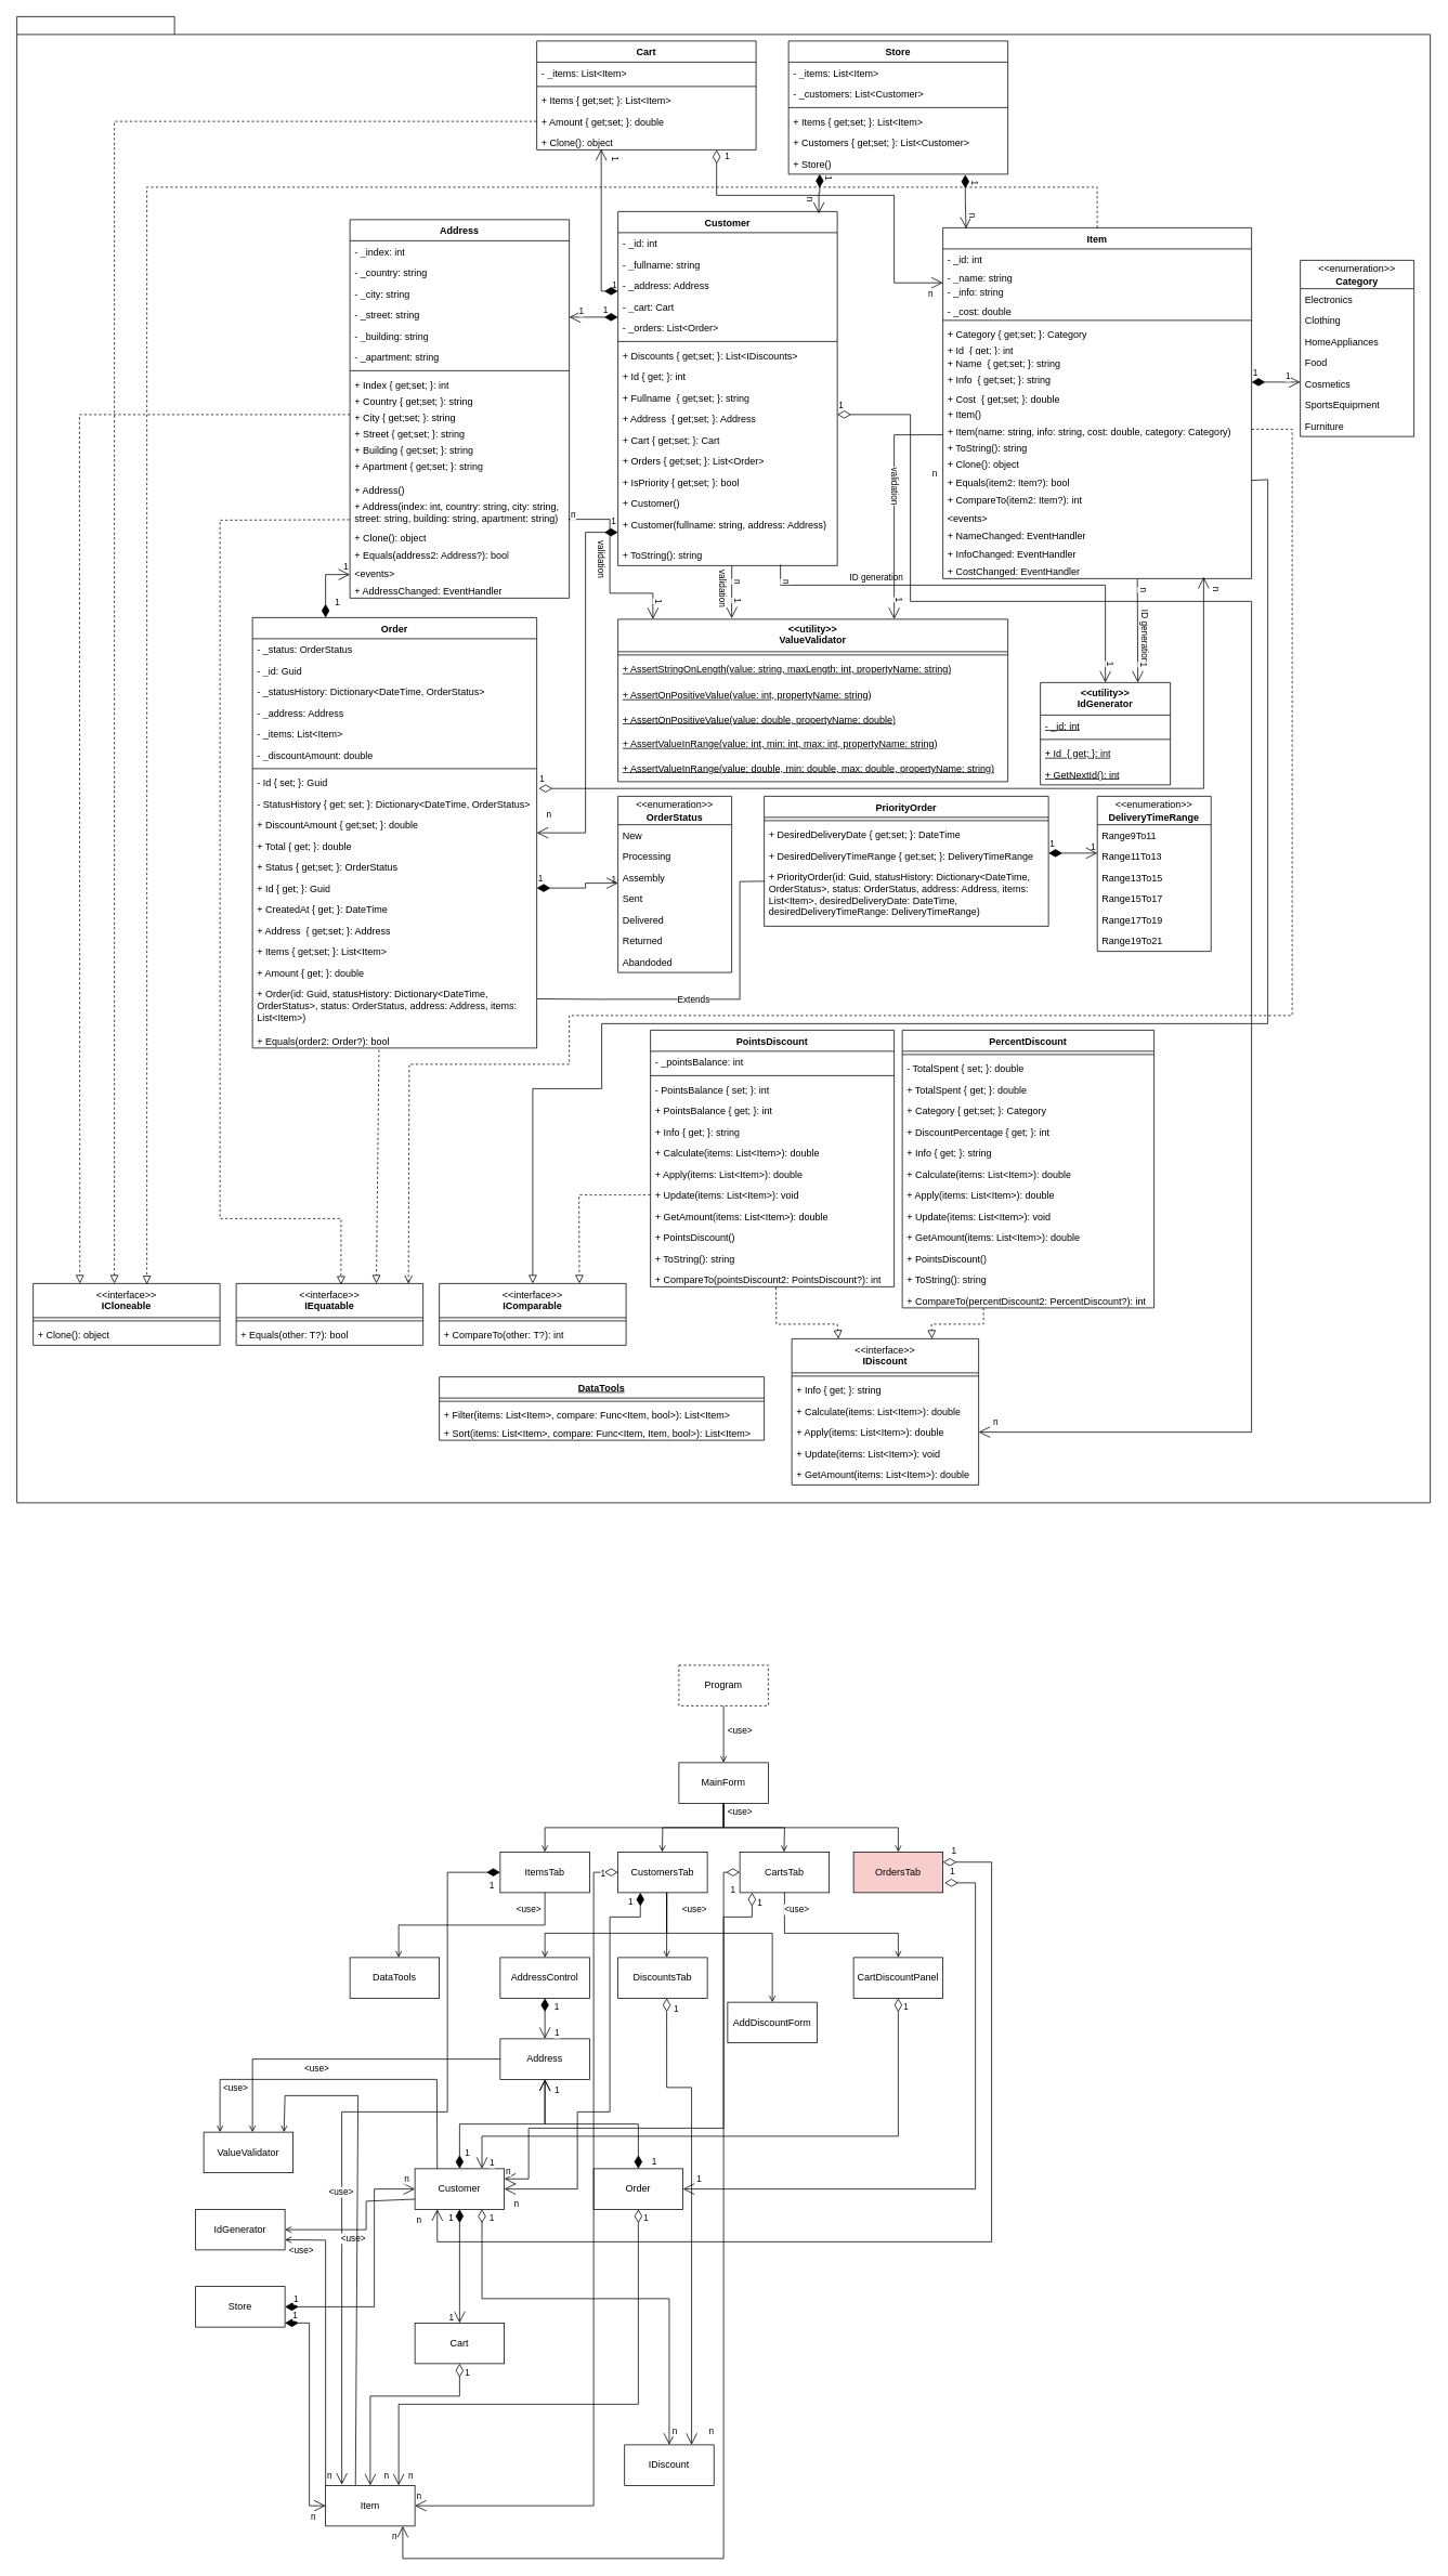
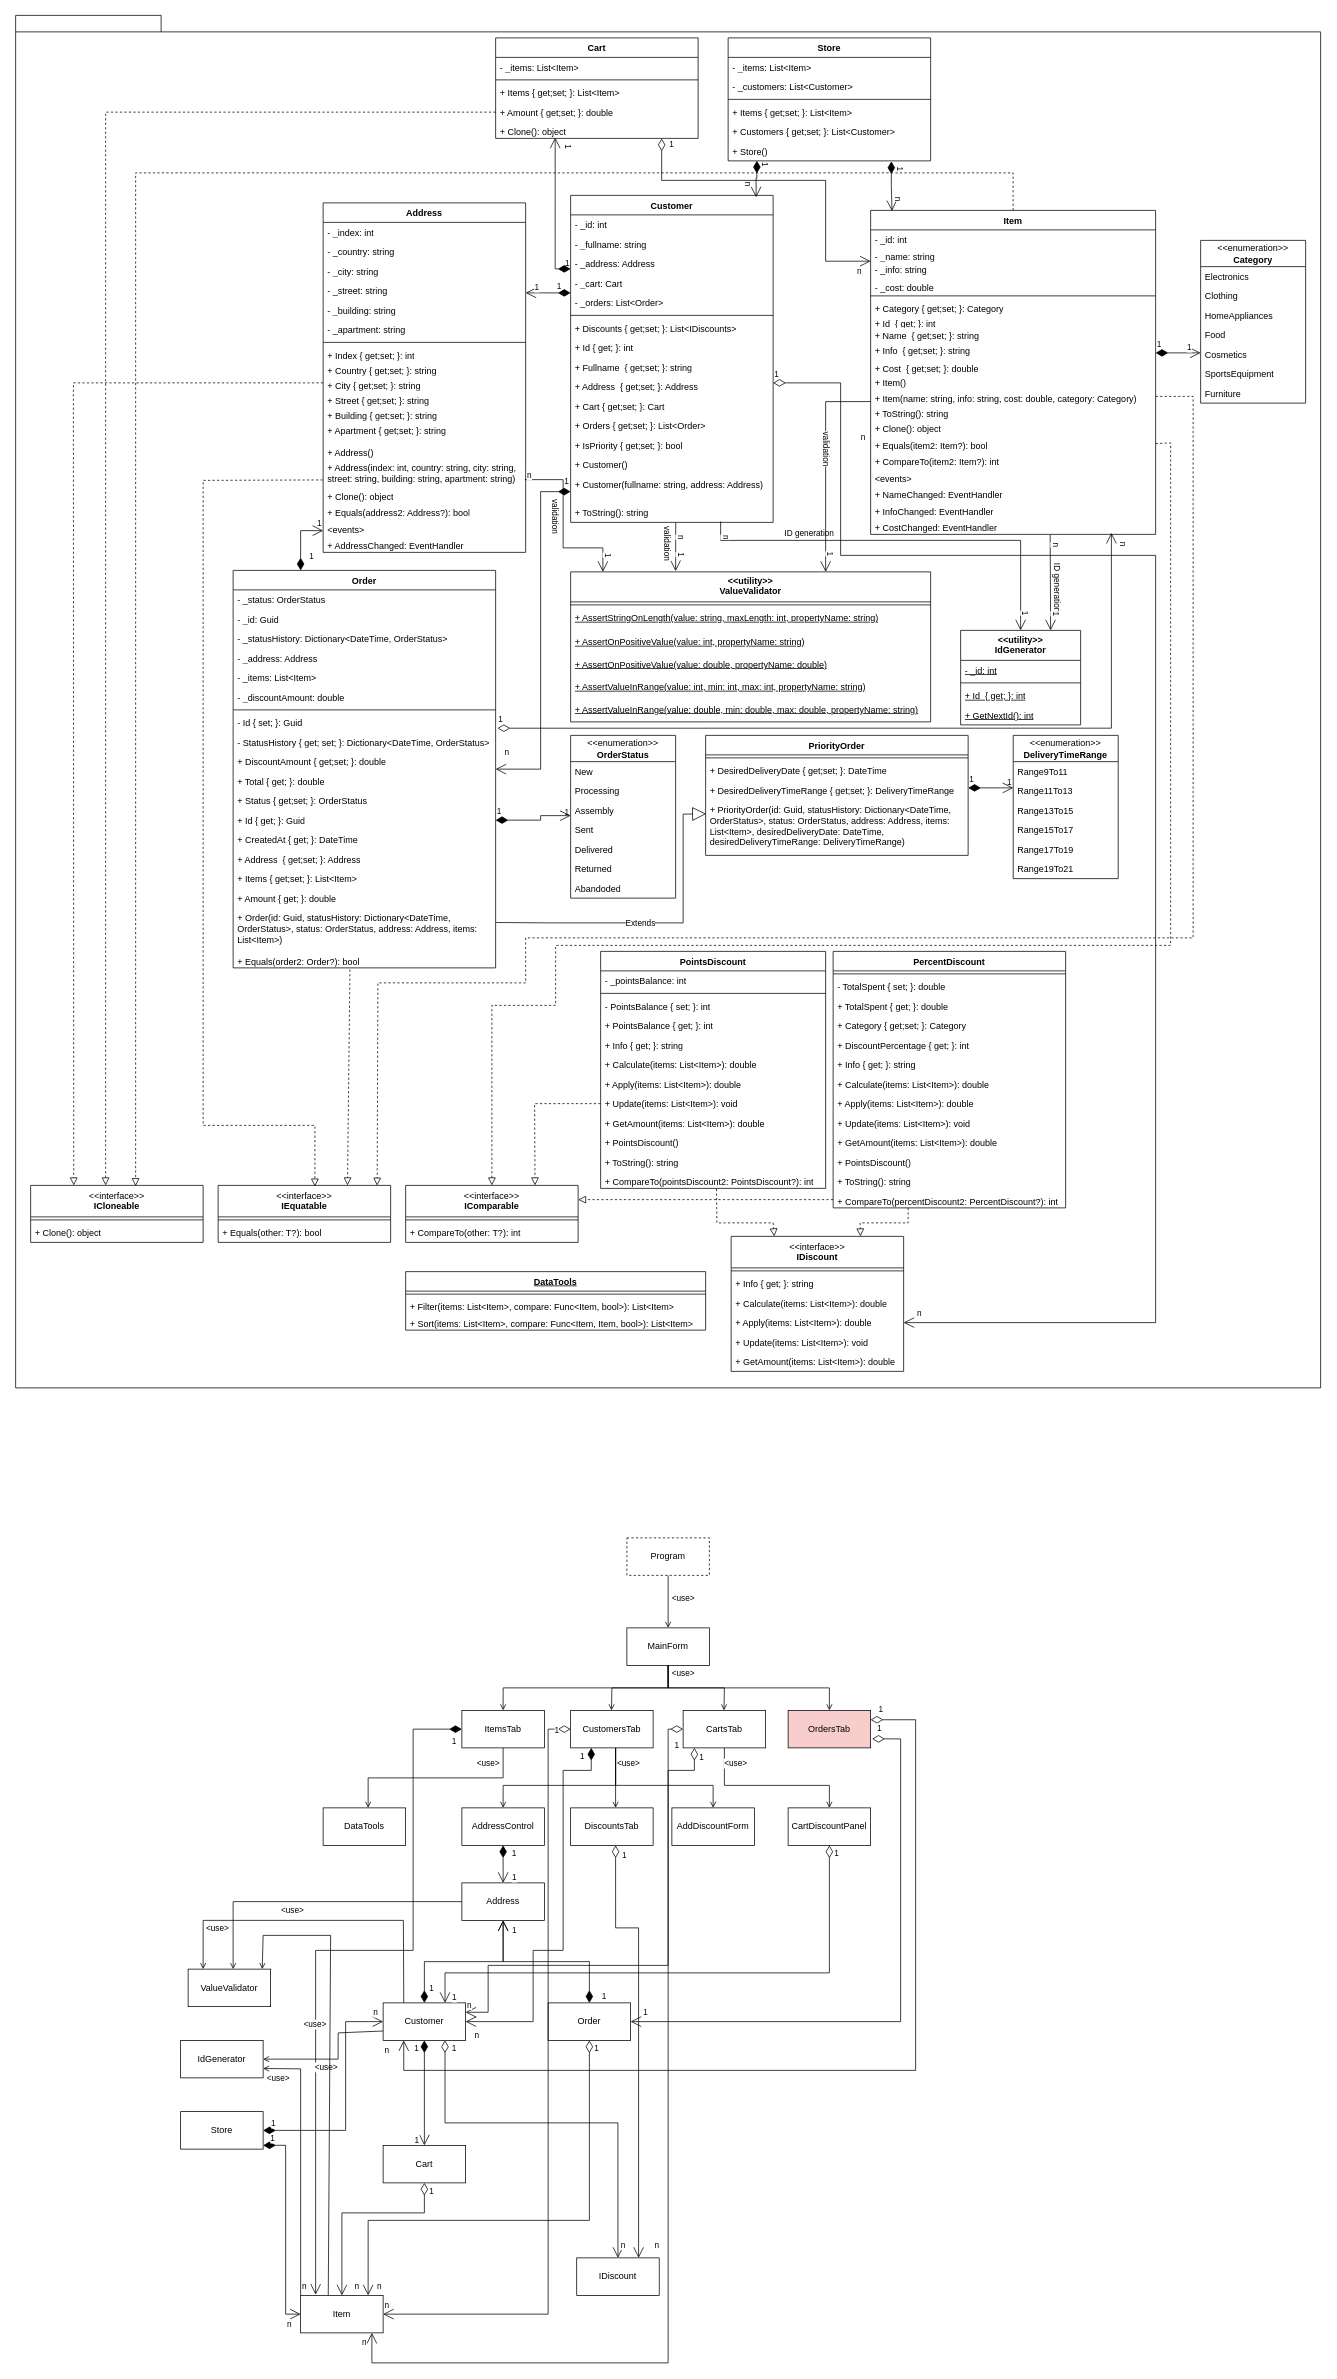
- <mxCell id="167" value="Extends" style="endArrow=none;endSize=16;endFill=0;html=1;rounded=0;entryX=0.002;entryY=0.252;entryDx=0;entryDy=0;entryPerimeter=0;exitX=1.002;exitY=0.336;exitDx=0;exitDy=0;exitPerimeter=0;" edge="1" parent="1" source="140" target="166"><mxGeometry x="-0.097" width="160" relative="1" as="geometry"><mxPoint x="720" y="1160" as="sourcePoint" /><mxPoint x="940" y="1230" as="targetPoint" /><Array as="points"><mxPoint x="730" y="1230" /><mxPoint x="740" y="1230" /><mxPoint x="910" y="1230" /><mxPoint x="910" y="1085" /></Array><mxPoint as="offset" /></mxGeometry></mxCell>
+ <mxCell id="167" value="Extends" style="endArrow=block;endSize=16;endFill=0;html=1;rounded=0;entryX=0.002;entryY=0.252;entryDx=0;entryDy=0;entryPerimeter=0;exitX=1.002;exitY=0.336;exitDx=0;exitDy=0;exitPerimeter=0;" edge="1" parent="1" source="140" target="166"><mxGeometry x="-0.097" width="160" relative="1" as="geometry"><mxPoint x="720" y="1160" as="sourcePoint" /><mxPoint x="940" y="1230" as="targetPoint" /><Array as="points"><mxPoint x="730" y="1230" /><mxPoint x="740" y="1230" /><mxPoint x="910" y="1230" /><mxPoint x="910" y="1085" /></Array><mxPoint as="offset" /></mxGeometry></mxCell>
- <mxCell id="229" value="" style="endArrow=block;startArrow=none;endFill=0;startFill=0;endSize=8;html=1;verticalAlign=bottom;dashed=0;labelBackgroundColor=none;rounded=0;entryX=0.5;entryY=0;entryDx=0;entryDy=0;exitX=1;exitY=0.5;exitDx=0;exitDy=0;" edge="1" parent="1" source="35" target="221"><mxGeometry width="160" relative="1" as="geometry"><mxPoint x="580" y="1425.41" as="sourcePoint" /><mxPoint x="740" y="1425.41" as="targetPoint" /><Array as="points"><mxPoint x="1560" y="590" /><mxPoint x="1560" y="1260" /><mxPoint x="740" y="1260" /><mxPoint x="740" y="1340" /><mxPoint x="655" y="1340" /></Array></mxGeometry></mxCell>
+ <mxCell id="229" value="" style="endArrow=block;startArrow=none;endFill=0;startFill=0;endSize=8;html=1;verticalAlign=bottom;dashed=1;labelBackgroundColor=none;rounded=0;entryX=0.5;entryY=0;entryDx=0;entryDy=0;exitX=1;exitY=0.5;exitDx=0;exitDy=0;" edge="1" parent="1" source="35" target="221"><mxGeometry width="160" relative="1" as="geometry"><mxPoint x="580" y="1425.41" as="sourcePoint" /><mxPoint x="740" y="1425.41" as="targetPoint" /><Array as="points"><mxPoint x="1560" y="590" /><mxPoint x="1560" y="1260" /><mxPoint x="740" y="1260" /><mxPoint x="740" y="1340" /><mxPoint x="655" y="1340" /></Array></mxGeometry></mxCell>
- <mxCell id="226" value="" style="endArrow=open;startArrow=none;endFill=0;startFill=0;endSize=8;html=1;verticalAlign=bottom;dashed=1;labelBackgroundColor=none;rounded=0;entryX=0.922;entryY=0.004;entryDx=0;entryDy=0;entryPerimeter=0;exitX=1;exitY=0.5;exitDx=0;exitDy=0;" edge="1" parent="1" source="32" target="218"><mxGeometry width="160" relative="1" as="geometry"><mxPoint x="470" y="1440" as="sourcePoint" /><mxPoint x="630" y="1440" as="targetPoint" /><Array as="points"><mxPoint x="1590" y="528" /><mxPoint x="1590" y="1250" /><mxPoint x="700" y="1250" /><mxPoint x="700" y="1310" /><mxPoint x="503" y="1310" /></Array></mxGeometry></mxCell>
+ <mxCell id="226" value="" style="endArrow=block;startArrow=none;endFill=0;startFill=0;endSize=8;html=1;verticalAlign=bottom;dashed=1;labelBackgroundColor=none;rounded=0;entryX=0.922;entryY=0.004;entryDx=0;entryDy=0;entryPerimeter=0;exitX=1;exitY=0.5;exitDx=0;exitDy=0;" edge="1" parent="1" source="32" target="218"><mxGeometry width="160" relative="1" as="geometry"><mxPoint x="470" y="1440" as="sourcePoint" /><mxPoint x="630" y="1440" as="targetPoint" /><Array as="points"><mxPoint x="1590" y="528" /><mxPoint x="1590" y="1250" /><mxPoint x="700" y="1250" /><mxPoint x="700" y="1310" /><mxPoint x="503" y="1310" /></Array></mxGeometry></mxCell>
+ <mxCell id="228" value="" style="endArrow=block;startArrow=none;endFill=0;startFill=0;endSize=8;html=1;verticalAlign=bottom;dashed=1;labelBackgroundColor=none;rounded=0;entryX=1;entryY=0.25;entryDx=0;entryDy=0;exitX=0;exitY=0.5;exitDx=0;exitDy=0;" edge="1" parent="1" source="210" target="221"><mxGeometry width="160" relative="1" as="geometry"><mxPoint x="780" y="1700" as="sourcePoint" /><mxPoint x="940" y="1700" as="targetPoint" /></mxGeometry></mxCell>
- <mxCell id="245" value="AddDiscountForm" style="html=1;whiteSpace=wrap;" vertex="1" parent="1"><mxGeometry x="895" y="2465" width="110" height="50" as="geometry" /></mxCell>
+ <mxCell id="245" value="AddDiscountForm" style="html=1;whiteSpace=wrap;" vertex="1" parent="1"><mxGeometry x="895" y="2410" width="110" height="50" as="geometry" /></mxCell>
